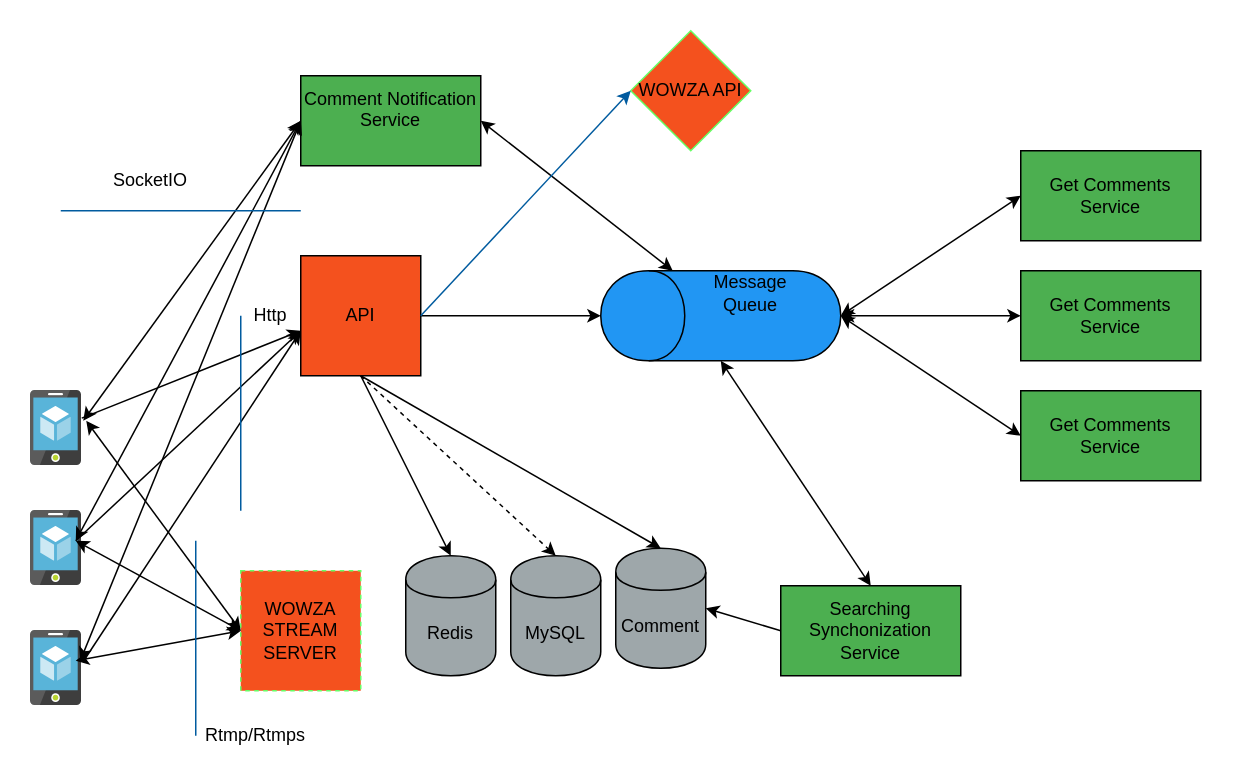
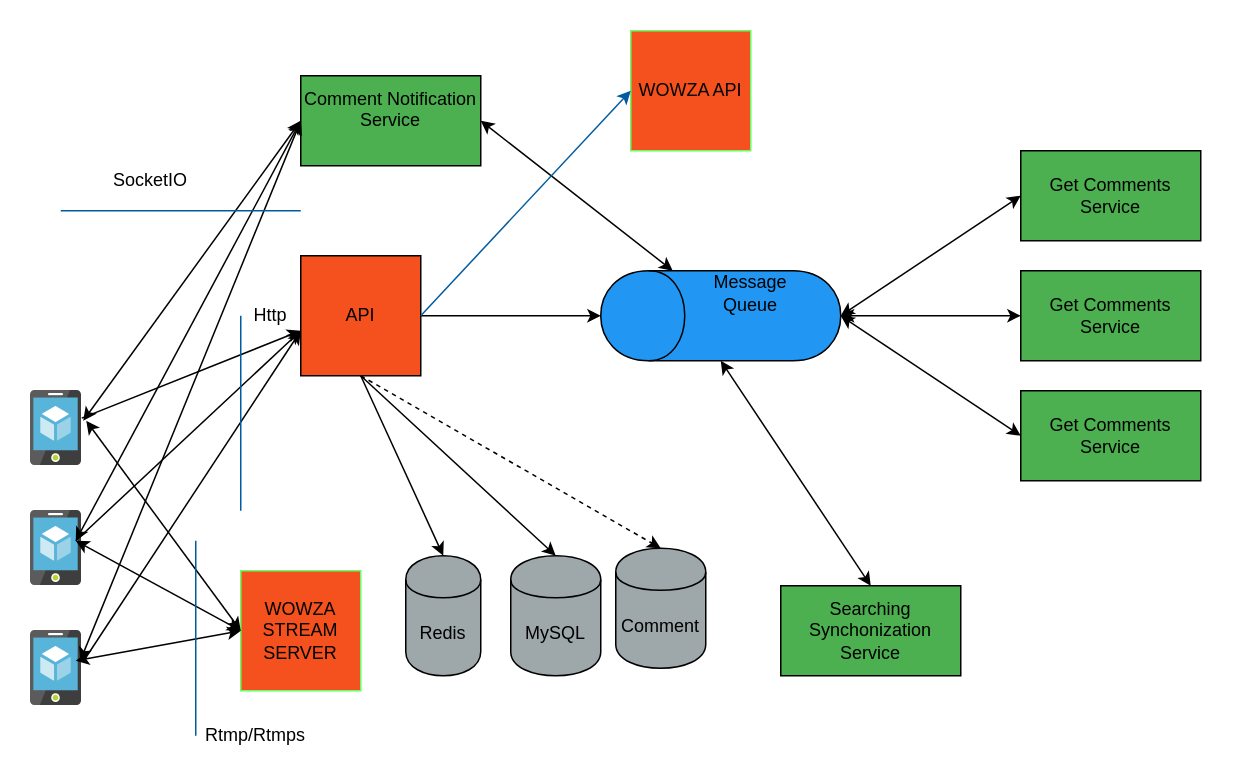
- <mxCell id="36" value="WOWZA API" style="rhombus;whiteSpace=wrap;html=1;aspect=fixed;strokeColor=#66FF66;fillColor=#F4511E;" vertex="1" parent="1"><mxGeometry x="420" y="20" width="80" height="80" as="geometry" /></mxCell>
+ <mxCell id="36" value="WOWZA API" style="whiteSpace=wrap;html=1;aspect=fixed;strokeColor=#66FF66;fillColor=#F4511E;" vertex="1" parent="1"><mxGeometry x="420" y="20" width="80" height="80" as="geometry" /></mxCell>
- <mxCell id="28" value="" style="endArrow=classic;html=1;exitX=0.5;exitY=1;exitDx=0;exitDy=0;entryX=0.5;entryY=0;entryDx=0;entryDy=0;" edge="1" parent="1" source="9" target="23"><mxGeometry width="50" height="50" relative="1" as="geometry"><mxPoint x="350" y="550" as="sourcePoint" /><mxPoint x="400" y="500" as="targetPoint" /></mxGeometry></mxCell>
+ <mxCell id="28" value="" style="endArrow=classic;html=1;exitX=0.5;exitY=1;exitDx=0;exitDy=0;entryX=0.5;entryY=0;entryDx=0;entryDy=0;dashed=1;" edge="1" parent="1" source="9" target="23"><mxGeometry width="50" height="50" relative="1" as="geometry"><mxPoint x="350" y="550" as="sourcePoint" /><mxPoint x="400" y="500" as="targetPoint" /></mxGeometry></mxCell>
- <mxCell id="24" value="" style="endArrow=classic;html=1;exitX=0.5;exitY=1;exitDx=0;exitDy=0;entryX=0.5;entryY=0;entryDx=0;entryDy=0;dashed=1;" edge="1" parent="1" source="9" target="22"><mxGeometry width="50" height="50" relative="1" as="geometry"><mxPoint x="330" y="340" as="sourcePoint" /><mxPoint x="380" y="290" as="targetPoint" /></mxGeometry></mxCell>
+ <mxCell id="24" value="" style="endArrow=classic;html=1;exitX=0.5;exitY=1;exitDx=0;exitDy=0;entryX=0.5;entryY=0;entryDx=0;entryDy=0;" edge="1" parent="1" source="9" target="22"><mxGeometry width="50" height="50" relative="1" as="geometry"><mxPoint x="330" y="340" as="sourcePoint" /><mxPoint x="380" y="290" as="targetPoint" /></mxGeometry></mxCell>
- <mxCell id="29" value="Redis" style="shape=cylinder;whiteSpace=wrap;html=1;boundedLbl=1;backgroundOutline=1;fillColor=#9ea7aa;" vertex="1" parent="1"><mxGeometry x="270" y="370" width="60" height="80" as="geometry" /></mxCell>
+ <mxCell id="29" value="Redis" style="shape=cylinder;whiteSpace=wrap;html=1;boundedLbl=1;backgroundOutline=1;fillColor=#9ea7aa;" vertex="1" parent="1"><mxGeometry x="270" y="370" width="50" height="80" as="geometry" /></mxCell>
- <mxCell id="27" value="" style="endArrow=classic;html=1;entryX=1;entryY=0.5;entryDx=0;entryDy=0;exitX=0;exitY=0.5;exitDx=0;exitDy=0;" edge="1" parent="1" source="25" target="23"><mxGeometry width="50" height="50" relative="1" as="geometry"><mxPoint x="430" y="380" as="sourcePoint" /><mxPoint x="480" y="330" as="targetPoint" /></mxGeometry></mxCell>
- <mxCell id="38" value="WOWZA STREAM SERVER" style="whiteSpace=wrap;html=1;aspect=fixed;strokeColor=#66FF66;fillColor=#F4511E;dashed=1;" vertex="1" parent="1"><mxGeometry x="160" y="380" width="80" height="80" as="geometry" /></mxCell>
+ <mxCell id="38" value="WOWZA STREAM SERVER" style="whiteSpace=wrap;html=1;aspect=fixed;strokeColor=#66FF66;fillColor=#F4511E;" vertex="1" parent="1"><mxGeometry x="160" y="380" width="80" height="80" as="geometry" /></mxCell>
